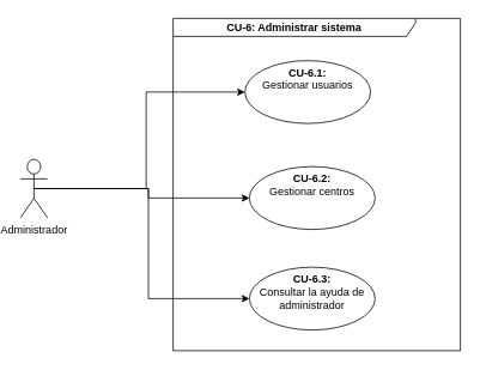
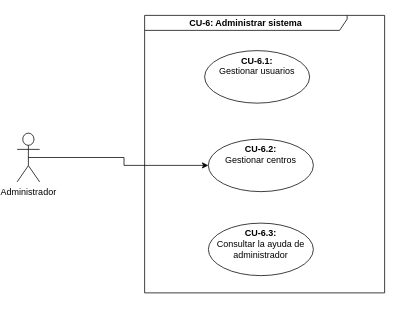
- <mxCell id="3" style="edgeStyle=orthogonalEdgeStyle;rounded=0;orthogonalLoop=1;jettySize=auto;html=1;exitX=0.5;exitY=0.5;exitDx=0;exitDy=0;exitPerimeter=0;entryX=0;entryY=0.5;entryDx=0;entryDy=0;" parent="1" source="5" target="7" edge="1"><mxGeometry relative="1" as="geometry" /></mxCell>
- <mxCell id="4" style="edgeStyle=orthogonalEdgeStyle;rounded=0;orthogonalLoop=1;jettySize=auto;html=1;exitX=0.5;exitY=0.5;exitDx=0;exitDy=0;exitPerimeter=0;entryX=0;entryY=0.5;entryDx=0;entryDy=0;" parent="1" source="5" target="9" edge="1"><mxGeometry relative="1" as="geometry" /></mxCell>
